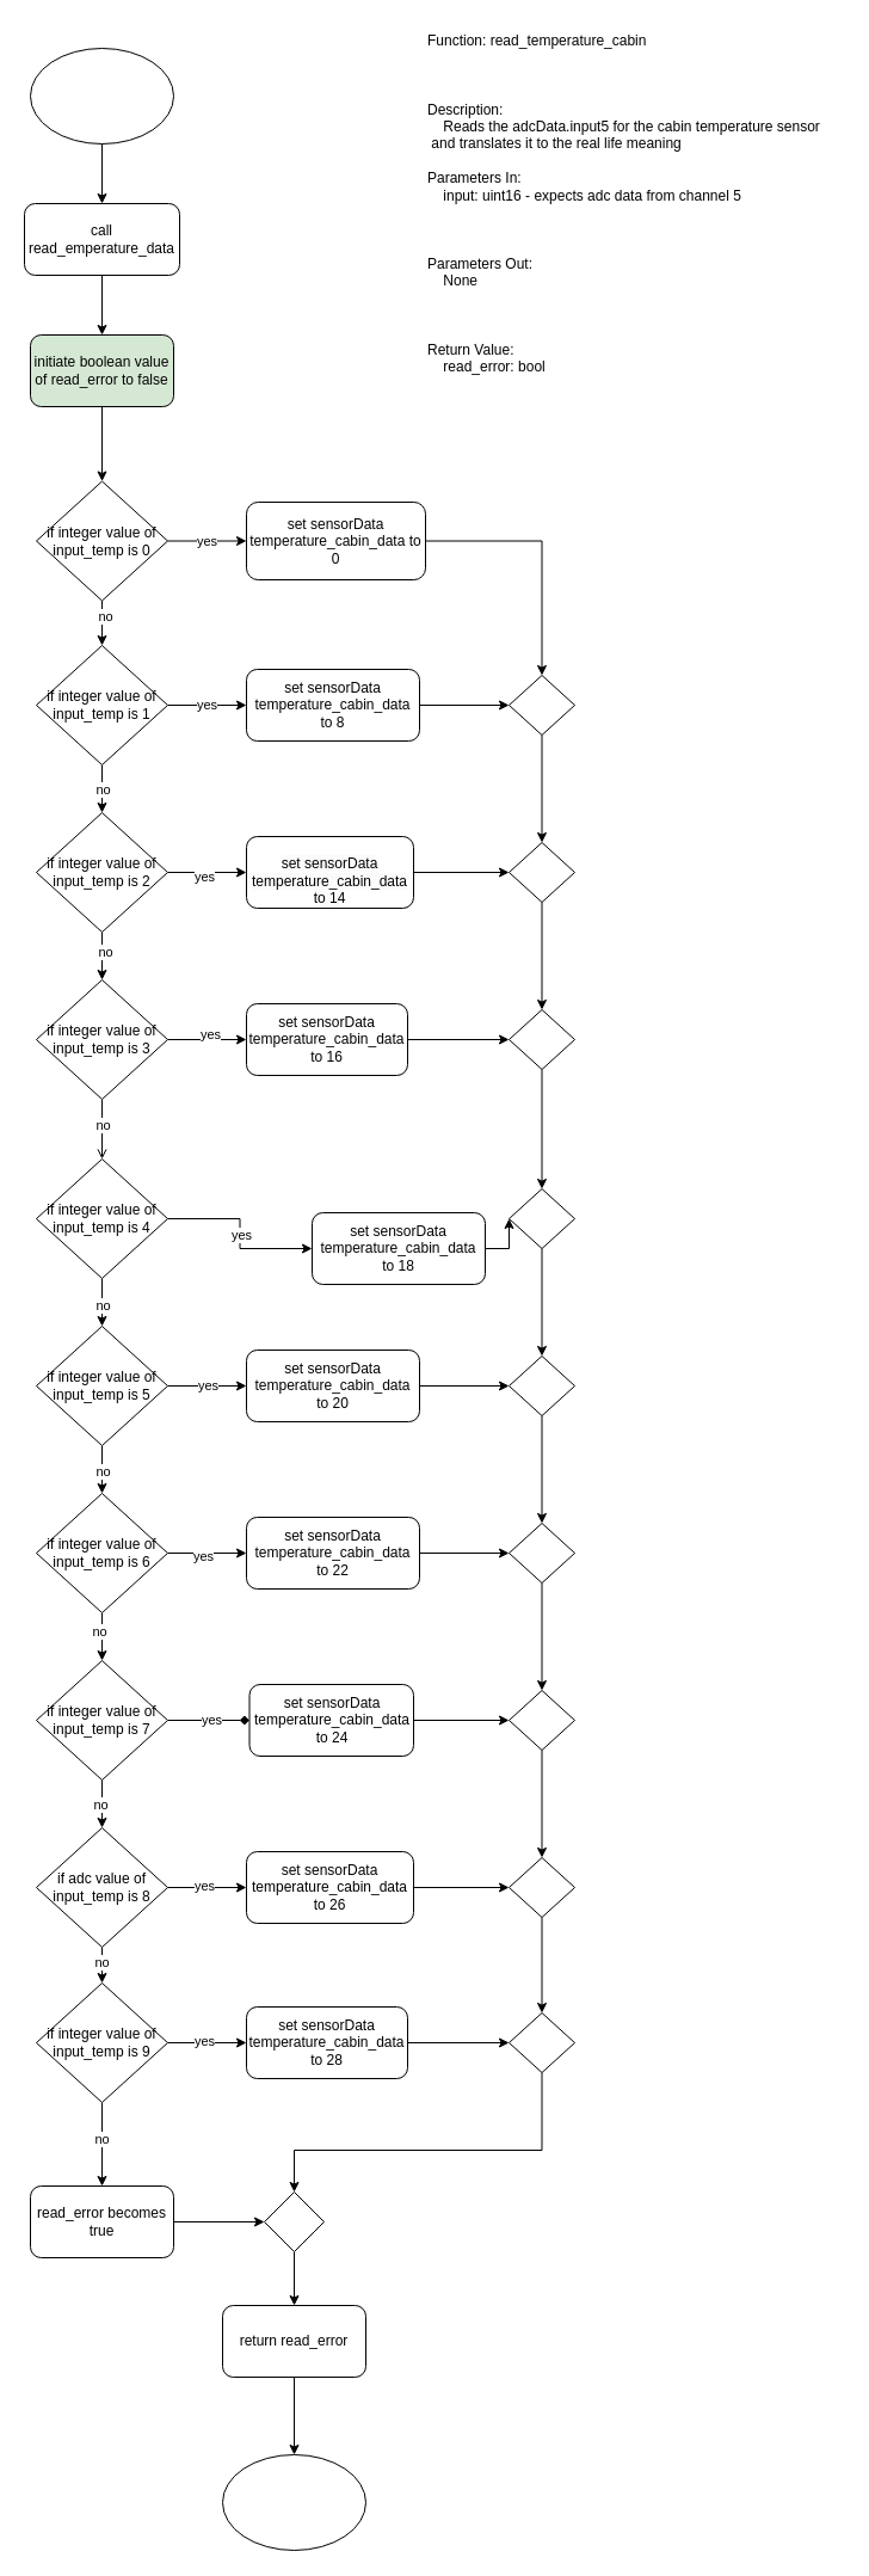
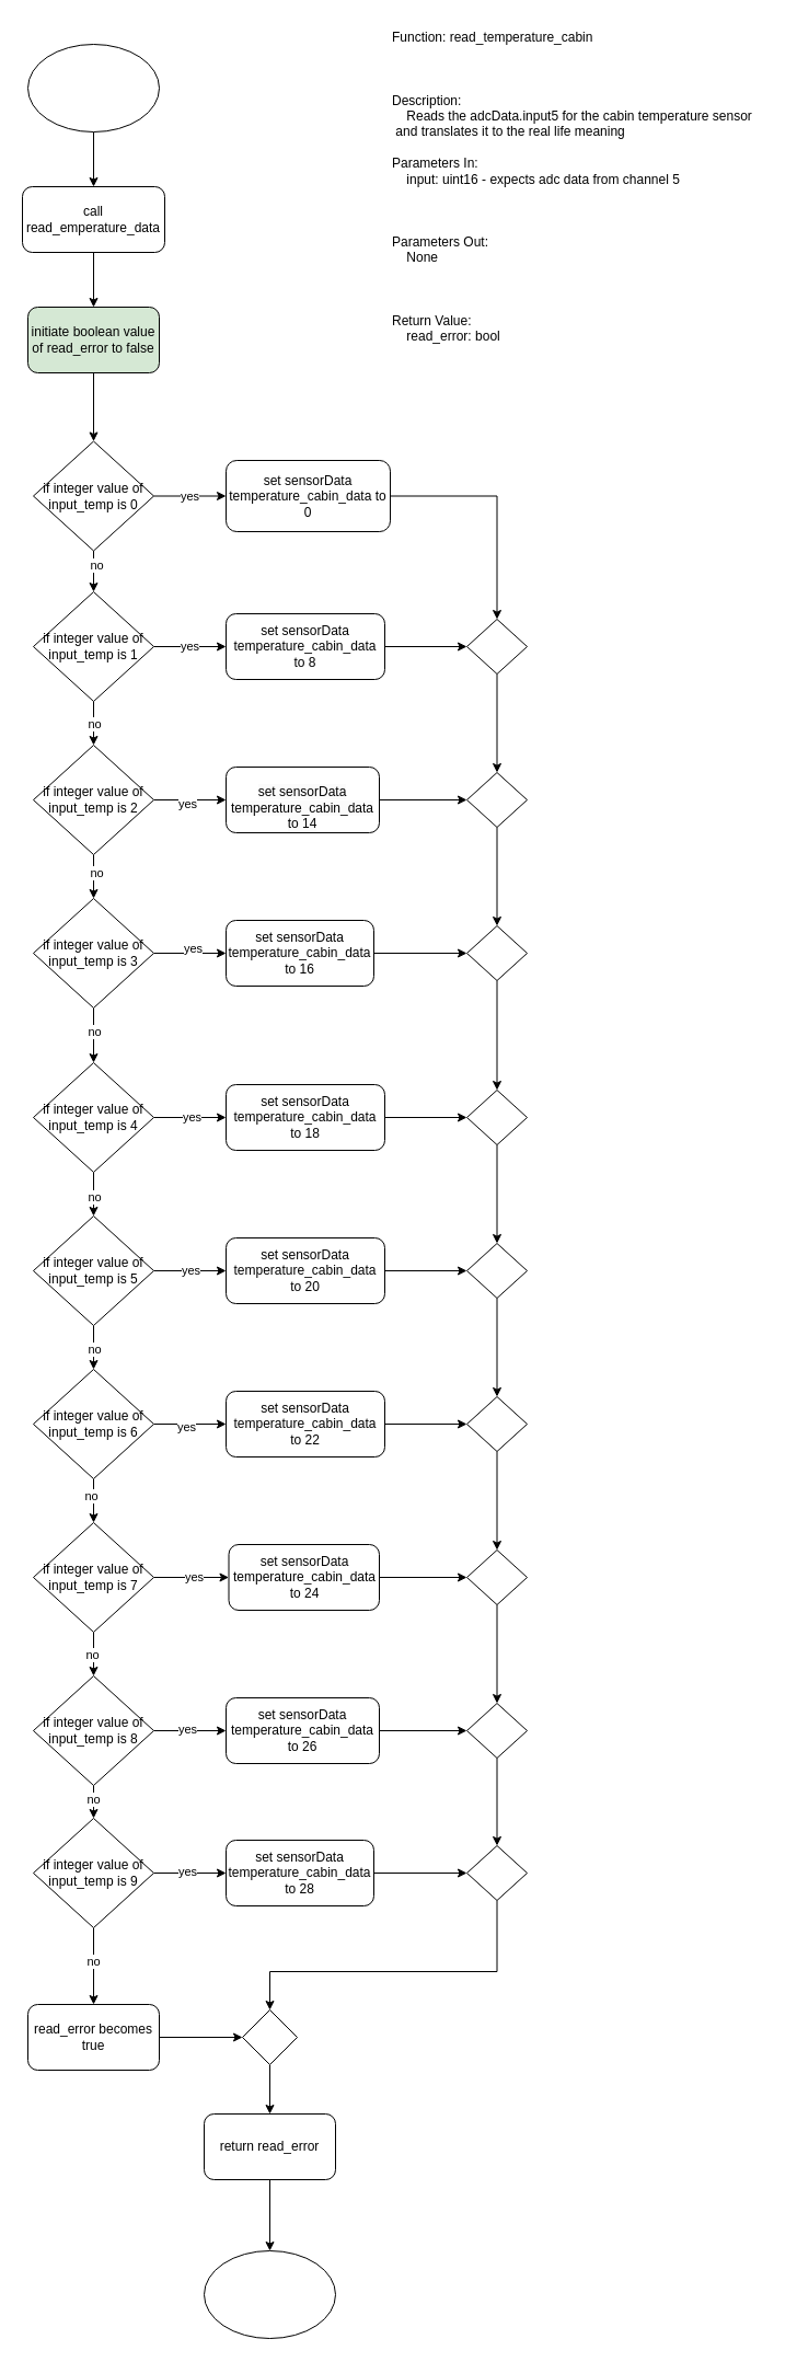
- <mxCell id="29" style="edgeStyle=orthogonalEdgeStyle;rounded=0;orthogonalLoop=1;jettySize=auto;html=1;entryX=0.5;entryY=0;entryDx=0;entryDy=0;endArrow=open;" edge="1" parent="1" source="31" target="36"><mxGeometry relative="1" as="geometry" /></mxCell>
+ <mxCell id="29" style="edgeStyle=orthogonalEdgeStyle;rounded=0;orthogonalLoop=1;jettySize=auto;html=1;entryX=0.5;entryY=0;entryDx=0;entryDy=0;" edge="1" parent="1" source="31" target="36"><mxGeometry relative="1" as="geometry" /></mxCell>
- <mxCell id="67" value="set sensorData temperature_cabin_data to 18" style="rounded=1;whiteSpace=wrap;html=1;" vertex="1" parent="1"><mxGeometry x="261" y="1015" width="145" height="60" as="geometry" /></mxCell>
+ <mxCell id="67" value="set sensorData temperature_cabin_data to 18" style="rounded=1;whiteSpace=wrap;html=1;" vertex="1" parent="1"><mxGeometry x="206" y="990" width="145" height="60" as="geometry" /></mxCell>
- <mxCell id="47" style="edgeStyle=orthogonalEdgeStyle;rounded=0;orthogonalLoop=1;jettySize=auto;html=1;entryX=0;entryY=0.5;entryDx=0;entryDy=0;endArrow=diamond;" edge="1" parent="1" source="51" target="79"><mxGeometry relative="1" as="geometry" /></mxCell>
+ <mxCell id="47" style="edgeStyle=orthogonalEdgeStyle;rounded=0;orthogonalLoop=1;jettySize=auto;html=1;entryX=0;entryY=0.5;entryDx=0;entryDy=0;" edge="1" parent="1" source="51" target="79"><mxGeometry relative="1" as="geometry" /></mxCell>
- <mxCell id="56" value="if adc value of input_temp is 8" style="rhombus;whiteSpace=wrap;html=1;" vertex="1" parent="1"><mxGeometry x="30" y="1530" width="110" height="100" as="geometry" /></mxCell>
+ <mxCell id="56" value="if integer value of input_temp is 8" style="rhombus;whiteSpace=wrap;html=1;" vertex="1" parent="1"><mxGeometry x="30" y="1530" width="110" height="100" as="geometry" /></mxCell>
